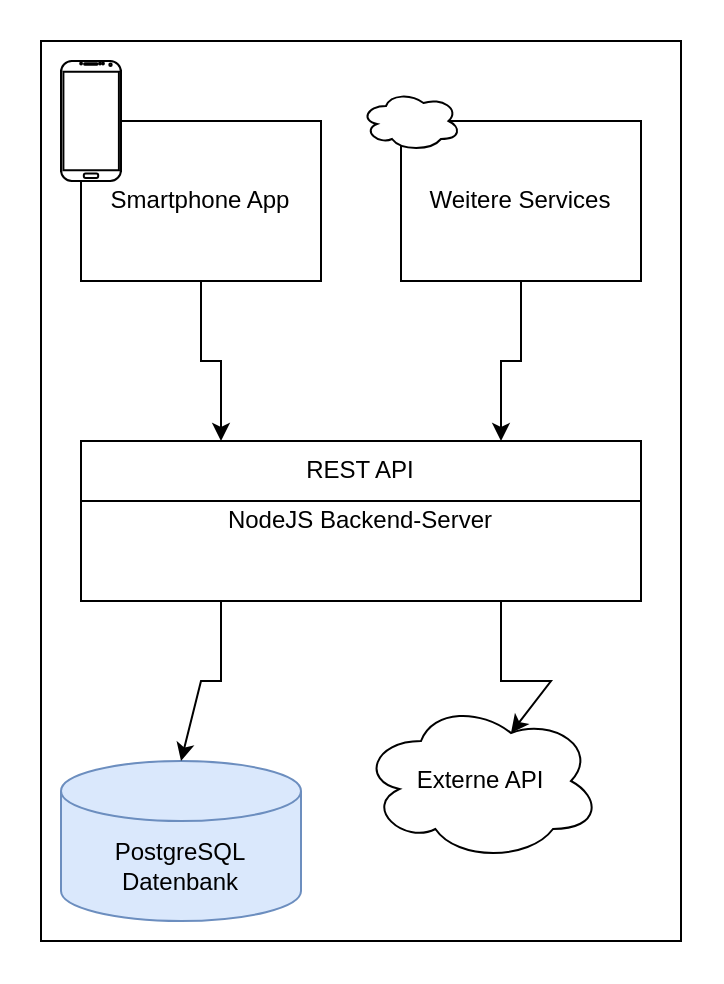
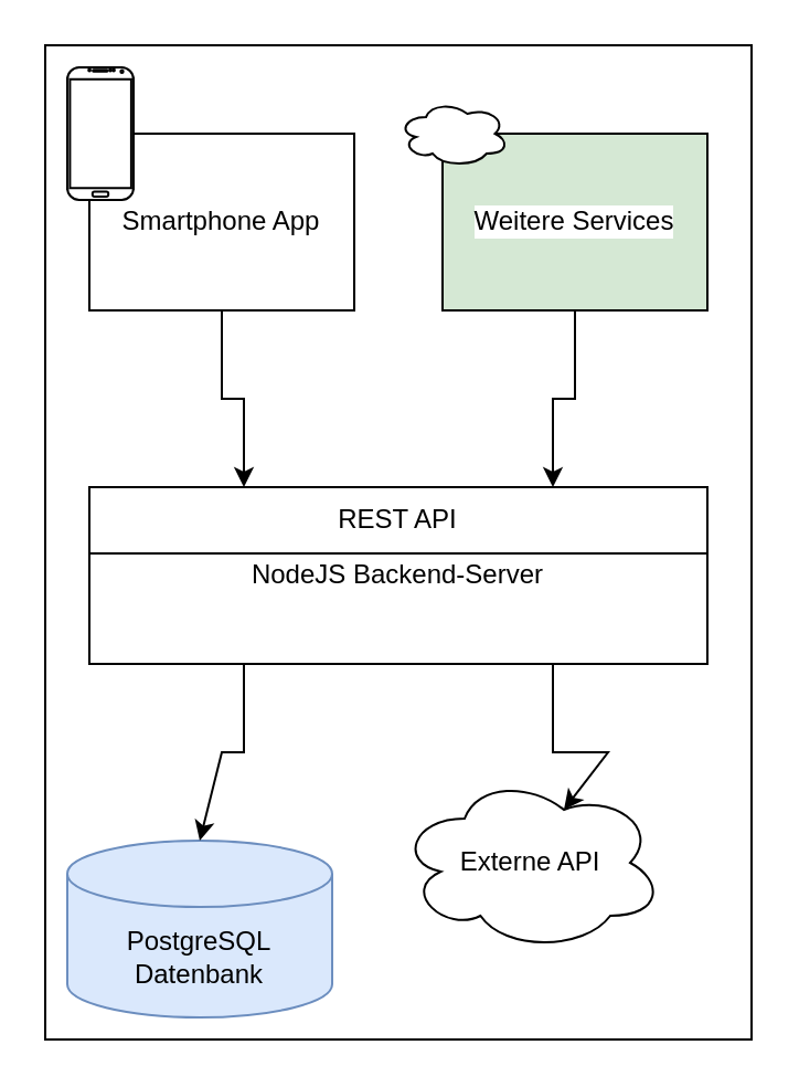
- <mxCell id="12" value="Weitere Services" style="rounded=0;whiteSpace=wrap;html=1;labelBackgroundColor=default;fillColor=#FFFFFF;" vertex="1" parent="1"><mxGeometry x="200" y="60" width="120" height="80" as="geometry" /></mxCell>
+ <mxCell id="12" value="Weitere Services" style="rounded=0;whiteSpace=wrap;html=1;labelBackgroundColor=default;fillColor=#d5e8d4;" vertex="1" parent="1"><mxGeometry x="200" y="60" width="120" height="80" as="geometry" /></mxCell>
